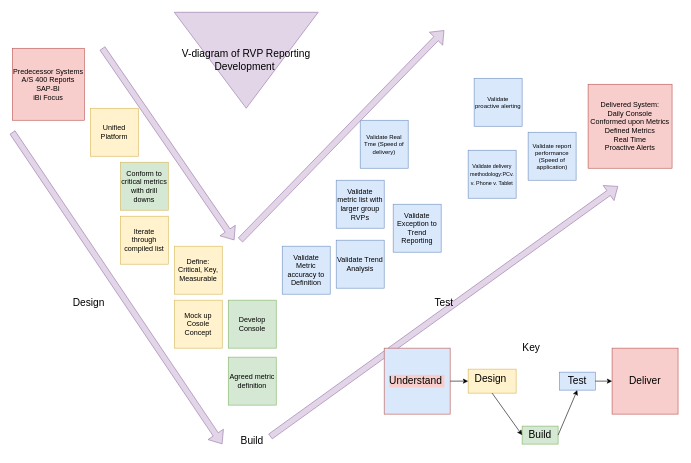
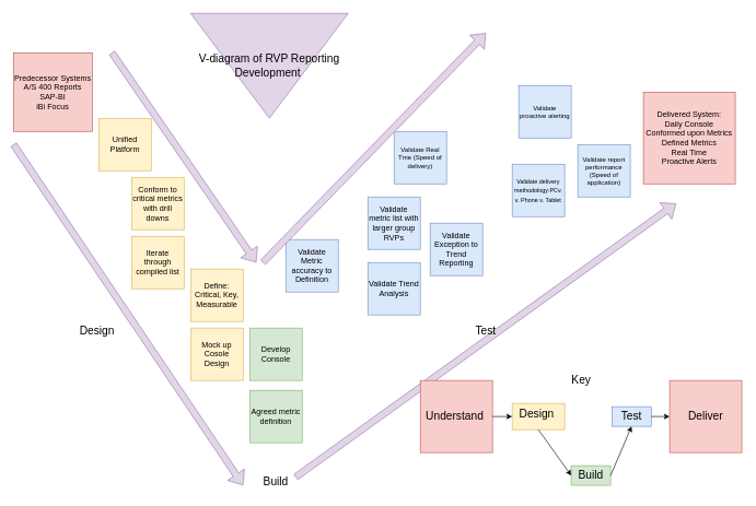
- <mxCell id="4" value="Conform to critical metrics with drill downs" style="whiteSpace=wrap;html=1;aspect=fixed;fillColor=#d5e8d4;strokeColor=#d6b656;" vertex="1" parent="1"><mxGeometry x="200" y="270" width="80" height="80" as="geometry" /></mxCell>
+ <mxCell id="4" value="Conform to critical metrics with drill downs" style="whiteSpace=wrap;html=1;aspect=fixed;fillColor=#fff2cc;strokeColor=#d6b656;" vertex="1" parent="1"><mxGeometry x="200" y="270" width="80" height="80" as="geometry" /></mxCell>
- <mxCell id="7" value="Validate Metric accuracy to Definition" style="whiteSpace=wrap;html=1;aspect=fixed;fillColor=#dae8fc;strokeColor=#6c8ebf;" vertex="1" parent="1"><mxGeometry x="470" y="410" width="80" height="80" as="geometry" /></mxCell>
+ <mxCell id="7" value="Validate Metric accuracy to Definition" style="whiteSpace=wrap;html=1;aspect=fixed;fillColor=#dae8fc;strokeColor=#6c8ebf;" vertex="1" parent="1"><mxGeometry x="435" y="365" width="80" height="80" as="geometry" /></mxCell>
- <mxCell id="24" value="Mock up Cosole Concept" style="whiteSpace=wrap;html=1;aspect=fixed;fillColor=#fff2cc;strokeColor=#d6b656;" vertex="1" parent="1"><mxGeometry x="290" y="500" width="80" height="80" as="geometry" /></mxCell>
+ <mxCell id="24" value="Mock up Cosole Design" style="whiteSpace=wrap;html=1;aspect=fixed;fillColor=#fff2cc;strokeColor=#d6b656;" vertex="1" parent="1"><mxGeometry x="290" y="500" width="80" height="80" as="geometry" /></mxCell>
- <mxCell id="31" value="Understand&amp;nbsp;" style="whiteSpace=wrap;html=1;aspect=fixed;labelBackgroundColor=#F8CECC;fontSize=17;strokeColor=#b85450;fillColor=#dae8fc;" vertex="1" parent="1"><mxGeometry x="640" y="580" width="110" height="110" as="geometry" /></mxCell>
+ <mxCell id="31" value="Understand&amp;nbsp;" style="whiteSpace=wrap;html=1;aspect=fixed;labelBackgroundColor=#F8CECC;fontSize=17;strokeColor=#b85450;fillColor=#f8cecc;" vertex="1" parent="1"><mxGeometry x="640" y="580" width="110" height="110" as="geometry" /></mxCell>
